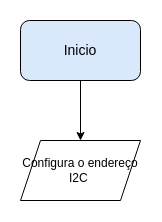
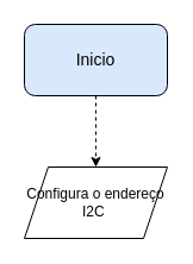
- <mxCell id="2" style="edgeStyle=orthogonalEdgeStyle;rounded=0;orthogonalLoop=1;jettySize=auto;html=1;entryX=0.5;entryY=0;entryDx=0;entryDy=0;" edge="1" parent="1" source="3" target="4"><mxGeometry relative="1" as="geometry" /></mxCell>
+ <mxCell id="2" style="edgeStyle=orthogonalEdgeStyle;rounded=0;orthogonalLoop=1;jettySize=auto;html=1;entryX=0.5;entryY=0;entryDx=0;entryDy=0;dashed=1;" edge="1" parent="1" source="3" target="4"><mxGeometry relative="1" as="geometry" /></mxCell>
